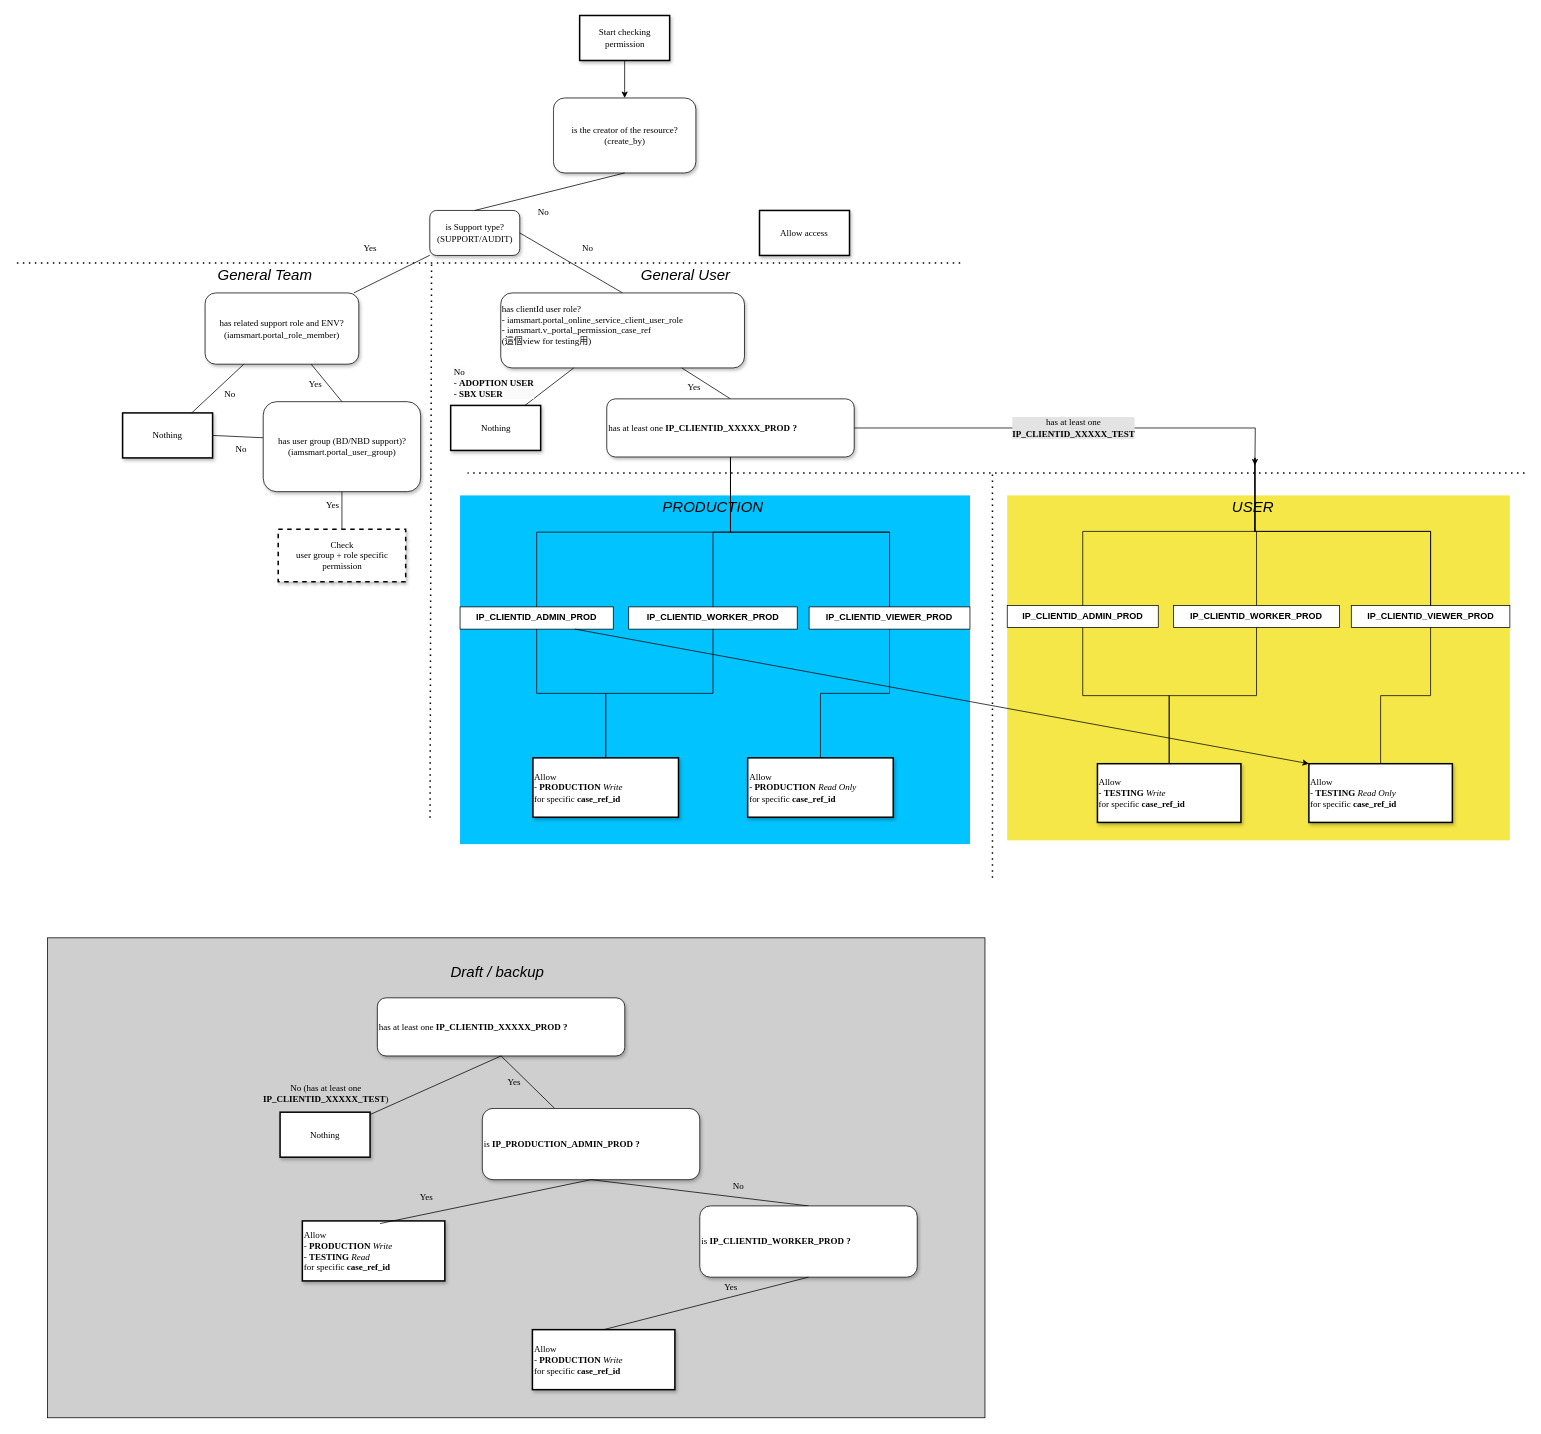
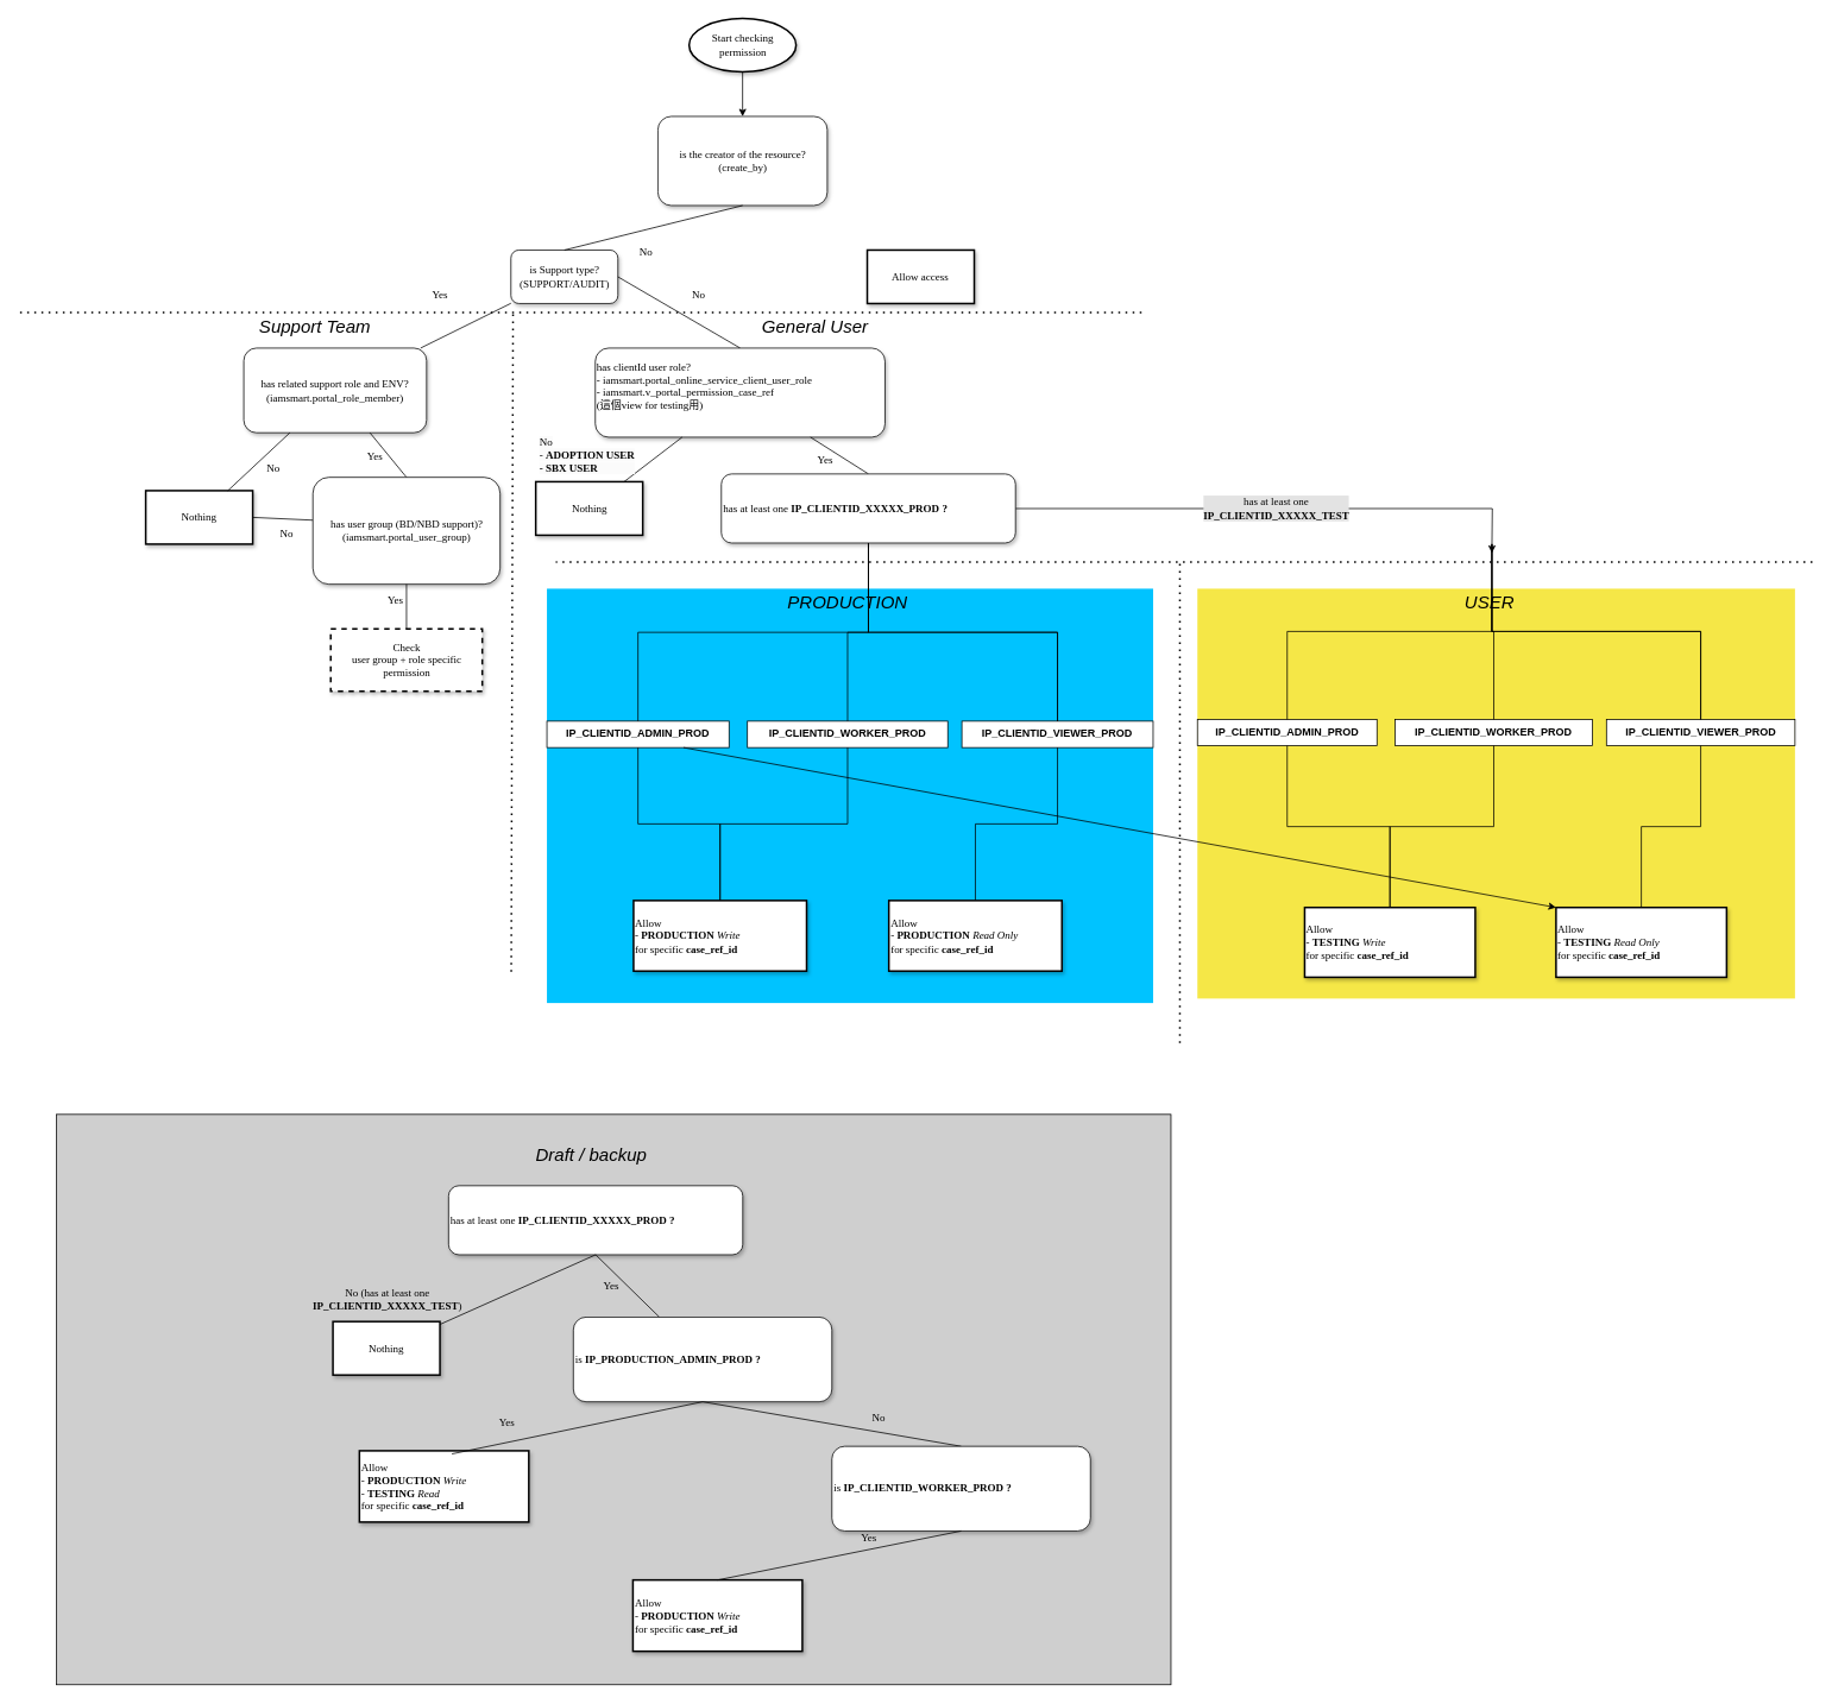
- <mxCell id="45" value="&lt;span&gt;Start checking permission&lt;/span&gt;" style="whiteSpace=wrap;html=1;rounded=0;shadow=1;labelBackgroundColor=none;strokeWidth=2;fontFamily=Verdana;fontSize=12;align=center;" parent="1" vertex="1"><mxGeometry x="772.501" y="20" width="120" height="60" as="geometry" /></mxCell>
+ <mxCell id="45" value="&lt;span&gt;Start checking permission&lt;/span&gt;" style="ellipse;whiteSpace=wrap;html=1;shadow=1;labelBackgroundColor=none;strokeWidth=2;fontFamily=Verdana;fontSize=12;align=center;" parent="1" vertex="1"><mxGeometry x="772.501" y="20" width="120" height="60" as="geometry" /></mxCell>
- <mxCell id="43" value="&lt;span&gt;Allow access&lt;/span&gt;" style="whiteSpace=wrap;html=1;rounded=0;shadow=1;labelBackgroundColor=none;strokeWidth=2;fontFamily=Verdana;fontSize=12;align=center;" parent="1" vertex="1"><mxGeometry x="1012.359" y="280" width="120" height="60" as="geometry" /></mxCell>
+ <mxCell id="43" value="&lt;span&gt;Allow access&lt;/span&gt;" style="whiteSpace=wrap;html=1;rounded=0;shadow=1;labelBackgroundColor=none;strokeWidth=2;fontFamily=Verdana;fontSize=12;align=center;" parent="1" vertex="1"><mxGeometry x="972.359" y="280" width="120" height="60" as="geometry" /></mxCell>
- <mxCell id="39" value="General Team" style="text;html=1;align=center;verticalAlign=middle;whiteSpace=wrap;rounded=0;fontSize=20;fontStyle=2" parent="1" vertex="1"><mxGeometry x="283" y="350" width="140" height="30" as="geometry" /></mxCell>
+ <mxCell id="39" value="Support Team" style="text;html=1;align=center;verticalAlign=middle;whiteSpace=wrap;rounded=0;fontSize=20;fontStyle=2" parent="1" vertex="1"><mxGeometry x="283" y="350" width="140" height="30" as="geometry" /></mxCell>
- <mxCell id="54" value="is&amp;nbsp;&lt;b&gt;IP_CLIENTID_WORKER_PROD&amp;nbsp;&lt;/b&gt;&lt;b style=&quot;background-color: transparent; color: light-dark(rgb(0, 0, 0), rgb(255, 255, 255));&quot;&gt;?&lt;/b&gt;" style="whiteSpace=wrap;html=1;rounded=1;shadow=1;labelBackgroundColor=none;strokeWidth=1;fontFamily=Verdana;fontSize=12;align=left;" vertex="1" parent="1"><mxGeometry x="932.685" y="1607.5" width="290" height="95" as="geometry" /></mxCell>
+ <mxCell id="54" value="is&amp;nbsp;&lt;b&gt;IP_CLIENTID_WORKER_PROD&amp;nbsp;&lt;/b&gt;&lt;b style=&quot;background-color: transparent; color: light-dark(rgb(0, 0, 0), rgb(255, 255, 255));&quot;&gt;?&lt;/b&gt;" style="whiteSpace=wrap;html=1;rounded=1;shadow=1;labelBackgroundColor=none;strokeWidth=1;fontFamily=Verdana;fontSize=12;align=left;" vertex="1" parent="1"><mxGeometry x="932.685" y="1622.5" width="290" height="95" as="geometry" /></mxCell>
